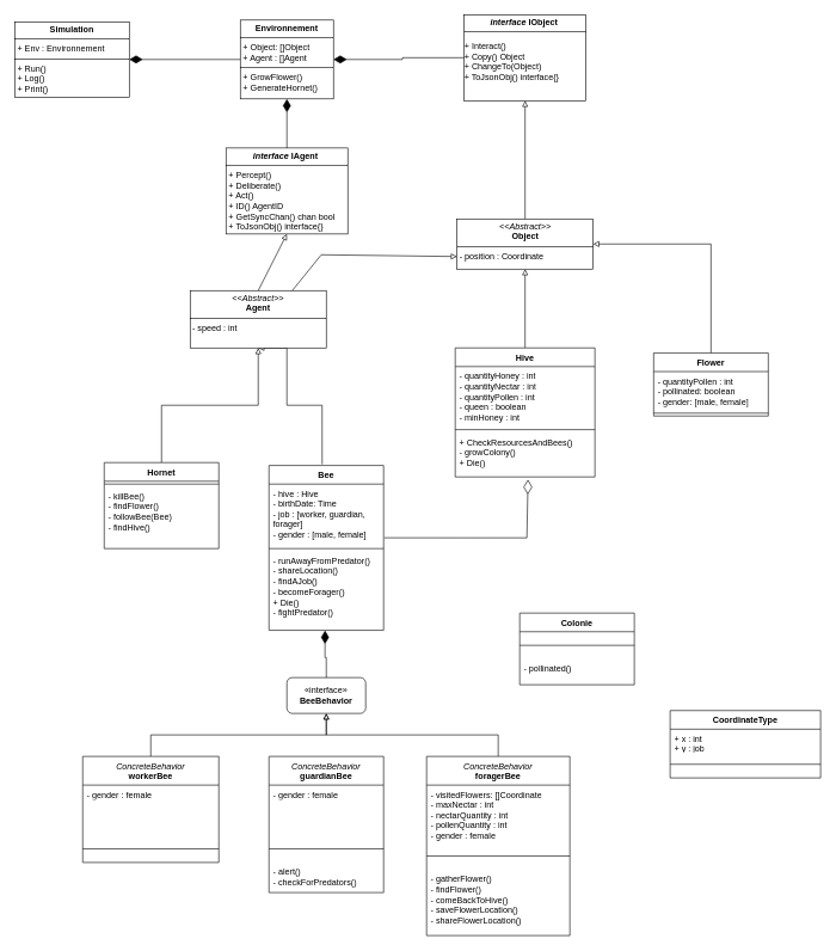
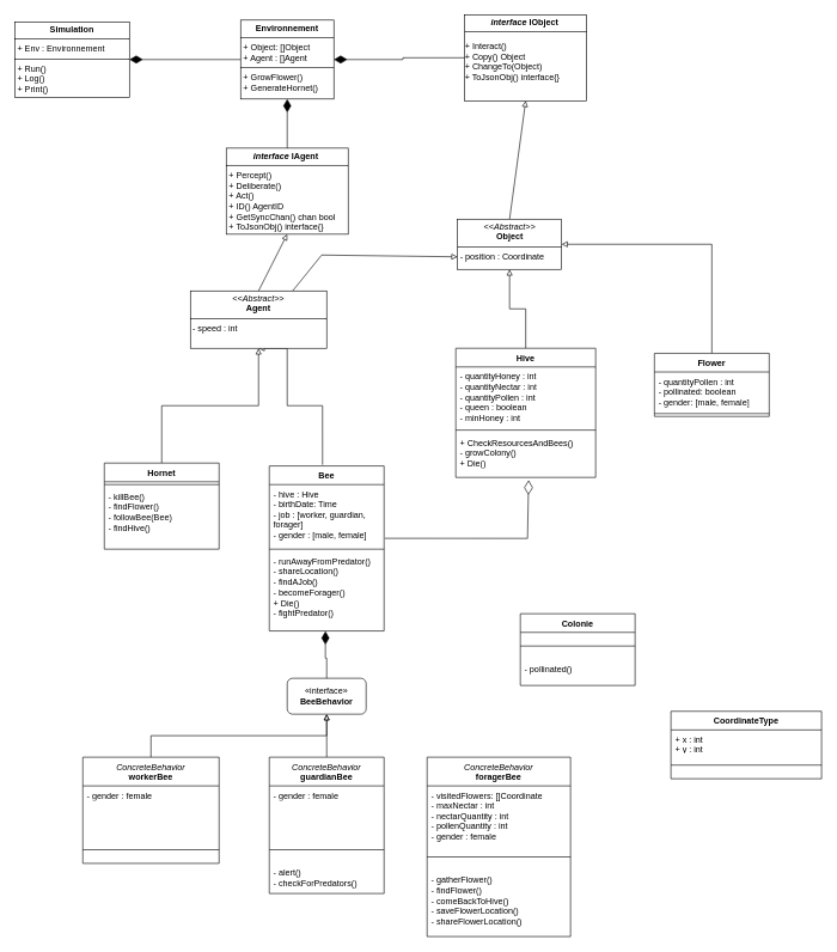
- <mxCell id="17" value="&lt;p style=&quot;margin:0px;margin-top:4px;text-align:center;&quot;&gt;&lt;i&gt;&amp;lt;&amp;lt;Abstract&amp;gt;&amp;gt;&lt;/i&gt;&lt;br&gt;&lt;b&gt;Object&lt;/b&gt;&lt;/p&gt;&lt;hr size=&quot;1&quot; style=&quot;border-style:solid;&quot;&gt;&lt;div&gt;&amp;nbsp;- position : Coordinate&lt;/div&gt;" style="verticalAlign=top;align=left;overflow=fill;html=1;whiteSpace=wrap;" parent="1" vertex="1"><mxGeometry x="637.5" y="305" width="190" height="70" as="geometry" /></mxCell>
+ <mxCell id="17" value="&lt;p style=&quot;margin:0px;margin-top:4px;text-align:center;&quot;&gt;&lt;i&gt;&amp;lt;&amp;lt;Abstract&amp;gt;&amp;gt;&lt;/i&gt;&lt;br&gt;&lt;b&gt;Object&lt;/b&gt;&lt;/p&gt;&lt;hr size=&quot;1&quot; style=&quot;border-style:solid;&quot;&gt;&lt;div&gt;&amp;nbsp;- position : Coordinate&lt;/div&gt;" style="verticalAlign=top;align=left;overflow=fill;html=1;whiteSpace=wrap;" parent="1" vertex="1"><mxGeometry x="637.5" y="305" width="145" height="70" as="geometry" /></mxCell>
- <mxCell id="36" style="edgeStyle=orthogonalEdgeStyle;rounded=0;orthogonalLoop=1;jettySize=auto;html=1;exitX=0.5;exitY=0;exitDx=0;exitDy=0;entryX=0.5;entryY=1;entryDx=0;entryDy=0;endArrow=block;endFill=0;" parent="1" source="44" target="28" edge="1"><mxGeometry relative="1" as="geometry"><mxPoint x="465" y="1005" as="targetPoint" /><mxPoint x="530" y="1065" as="sourcePoint" /></mxGeometry></mxCell>
- <mxCell id="53" value="+ x : int&lt;br&gt;+ y : job" style="text;strokeColor=none;fillColor=none;align=left;verticalAlign=top;spacingLeft=4;spacingRight=4;overflow=hidden;rotatable=0;points=[[0,0.5],[1,0.5]];portConstraint=eastwest;whiteSpace=wrap;html=1;" vertex="1" parent="52"><mxGeometry y="26" width="210" height="30" as="geometry" /></mxCell>
+ <mxCell id="53" value="+ x : int&lt;br&gt;+ y : int" style="text;strokeColor=none;fillColor=none;align=left;verticalAlign=top;spacingLeft=4;spacingRight=4;overflow=hidden;rotatable=0;points=[[0,0.5],[1,0.5]];portConstraint=eastwest;whiteSpace=wrap;html=1;" vertex="1" parent="52"><mxGeometry y="26" width="210" height="30" as="geometry" /></mxCell>
+ <mxCell id="31" style="edgeStyle=orthogonalEdgeStyle;rounded=0;orthogonalLoop=1;jettySize=auto;html=1;exitX=0.5;exitY=0;exitDx=0;exitDy=0;endArrow=block;endFill=0;" parent="1" source="40" edge="1" target="28"><mxGeometry relative="1" as="geometry"><mxPoint x="455" y="995" as="targetPoint" /></mxGeometry></mxCell>
